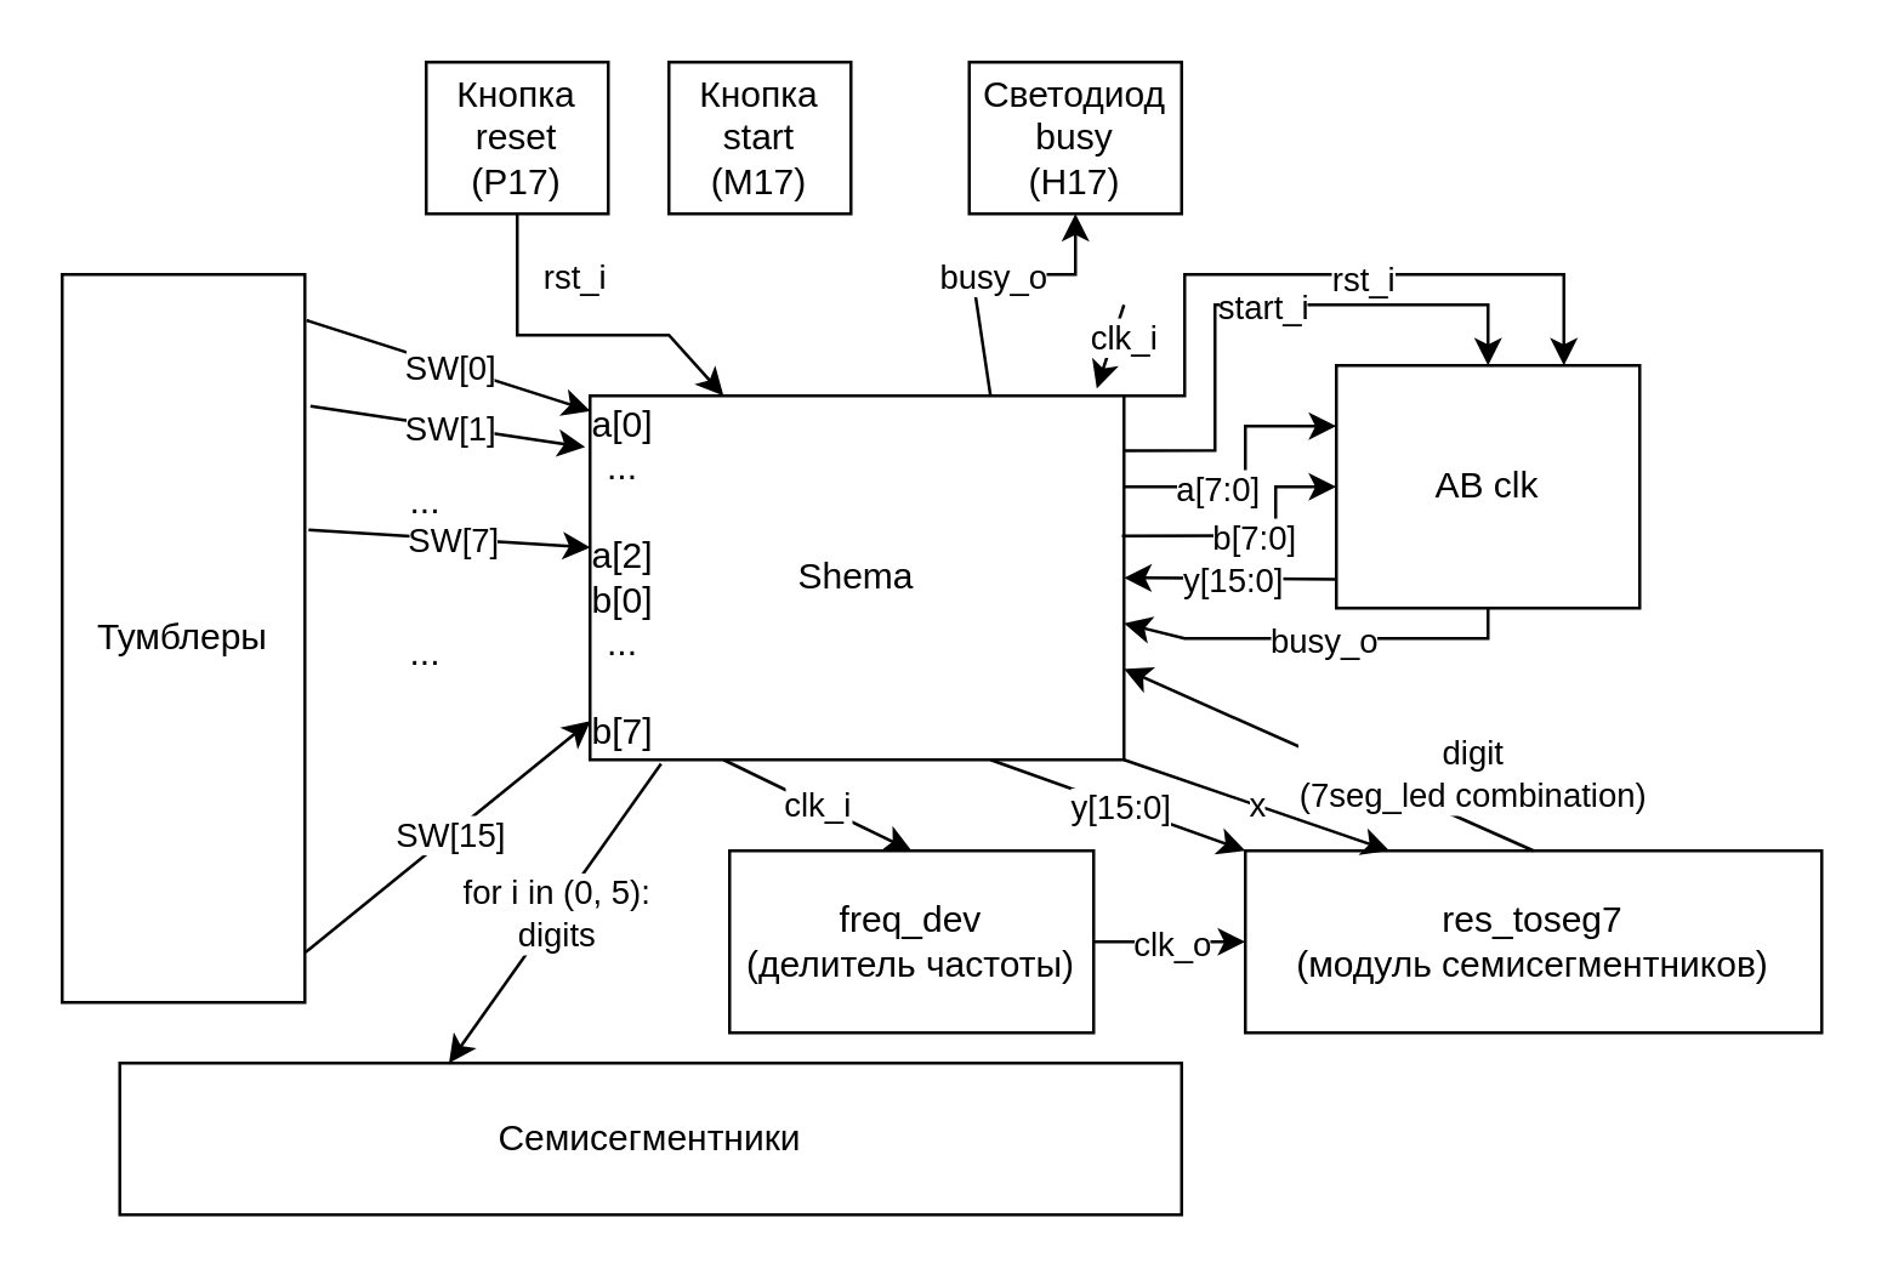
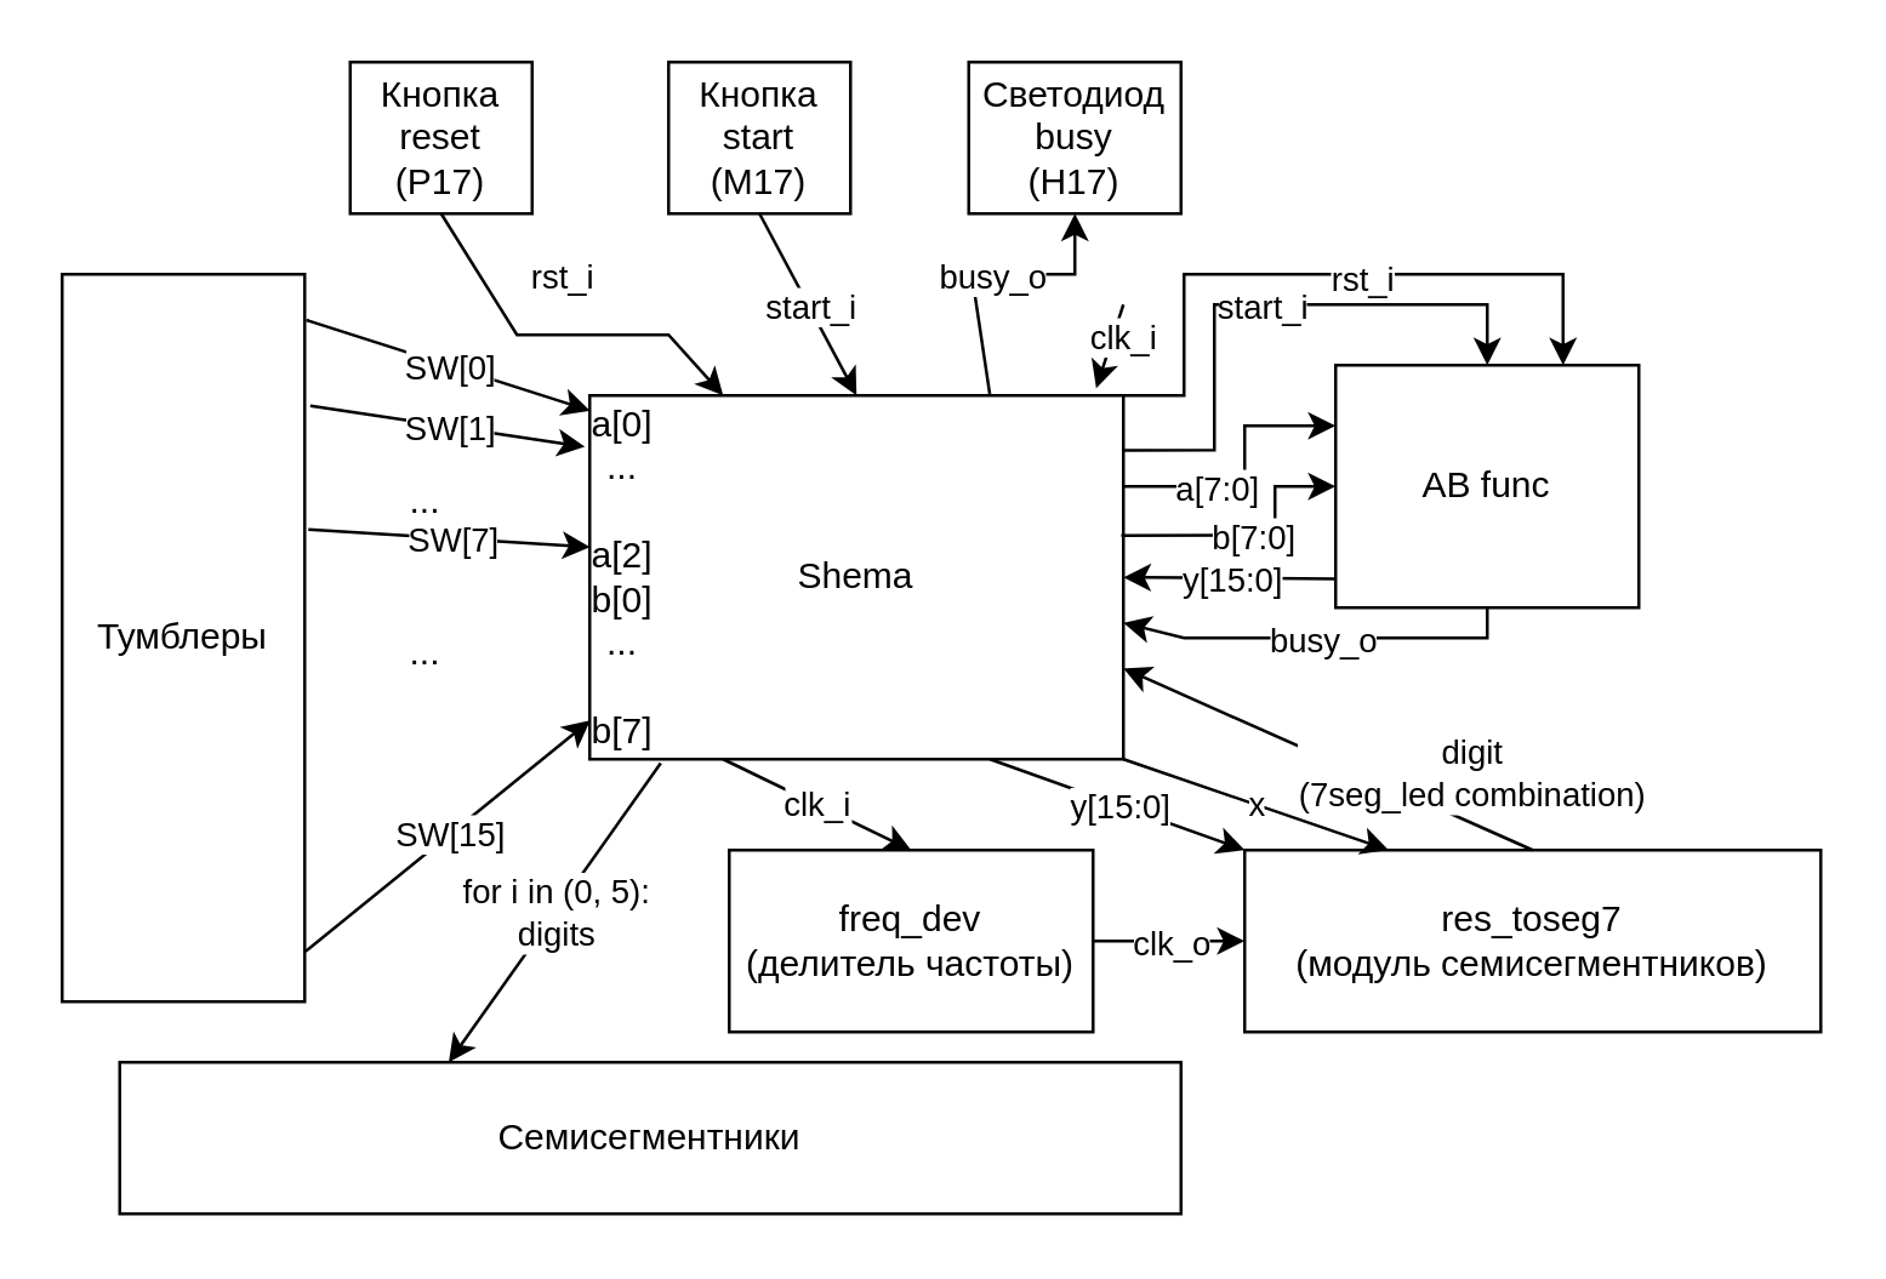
- <mxCell id="7" value="Кнопка reset (P17)" style="rounded=0;whiteSpace=wrap;html=1;" vertex="1" parent="1"><mxGeometry x="140" y="20" width="60" height="50" as="geometry" /></mxCell>
+ <mxCell id="7" value="Кнопка reset (P17)" style="rounded=0;whiteSpace=wrap;html=1;" vertex="1" parent="1"><mxGeometry x="115" y="20" width="60" height="50" as="geometry" /></mxCell>
+ <mxCell id="12" value="" style="endArrow=classic;html=1;rounded=0;exitX=0.5;exitY=1;exitDx=0;exitDy=0;entryX=0.5;entryY=0;entryDx=0;entryDy=0;" edge="1" parent="1" source="8" target="2"><mxGeometry relative="1" as="geometry"><mxPoint x="196" y="110" as="sourcePoint" /><mxPoint x="220" y="165" as="targetPoint" /><Array as="points" /></mxGeometry></mxCell>
+ <mxCell id="13" value="start_i" style="edgeLabel;resizable=0;html=1;align=center;verticalAlign=middle;" connectable="0" vertex="1" parent="12"><mxGeometry relative="1" as="geometry" /></mxCell>
- <mxCell id="37" value="AB clk" style="rounded=0;whiteSpace=wrap;html=1;" vertex="1" parent="1"><mxGeometry x="440" y="120" width="100" height="80" as="geometry" /></mxCell>
+ <mxCell id="37" value="AB func" style="rounded=0;whiteSpace=wrap;html=1;" vertex="1" parent="1"><mxGeometry x="440" y="120" width="100" height="80" as="geometry" /></mxCell>
